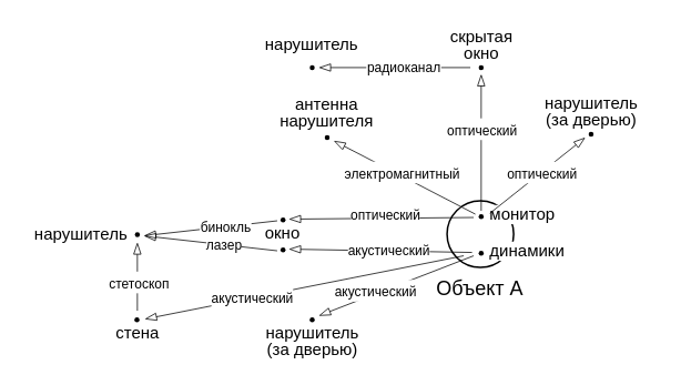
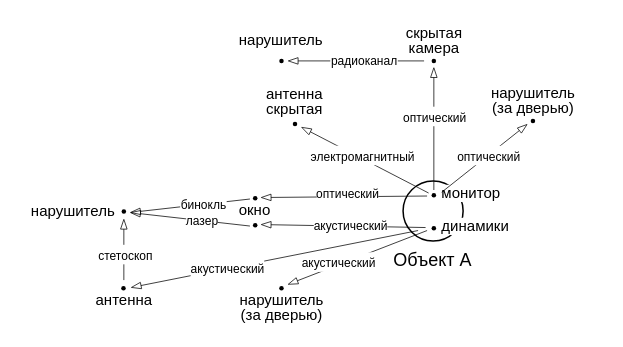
- <mxCell id="9" value="&lt;p style=&quot;line-height: 70%;&quot;&gt;&lt;font style=&quot;font-size: 10px;&quot;&gt;скрытая окно&lt;/font&gt;&lt;/p&gt;" style="text;html=1;strokeColor=none;fillColor=default;align=center;verticalAlign=middle;whiteSpace=wrap;rounded=0;" parent="1" vertex="1"><mxGeometry x="260.5" y="20" width="56" height="11.5" as="geometry" /></mxCell>
+ <mxCell id="9" value="&lt;p style=&quot;line-height: 70%;&quot;&gt;&lt;font style=&quot;font-size: 10px;&quot;&gt;скрытая камера&lt;/font&gt;&lt;/p&gt;" style="text;html=1;strokeColor=none;fillColor=default;align=center;verticalAlign=middle;whiteSpace=wrap;rounded=0;" parent="1" vertex="1"><mxGeometry x="260.5" y="20" width="56" height="11.5" as="geometry" /></mxCell>
- <mxCell id="21" value="&lt;p style=&quot;line-height: 70%;&quot;&gt;&lt;font style=&quot;font-size: 10px;&quot;&gt;антенна нарушителя&lt;/font&gt;&lt;/p&gt;" style="text;html=1;strokeColor=none;fillColor=default;align=center;verticalAlign=middle;whiteSpace=wrap;rounded=0;" vertex="1" parent="1"><mxGeometry x="168" y="62" width="56" height="10" as="geometry" /></mxCell>
+ <mxCell id="21" value="&lt;p style=&quot;line-height: 70%;&quot;&gt;&lt;font style=&quot;font-size: 10px;&quot;&gt;антенна скрытая&lt;/font&gt;&lt;/p&gt;" style="text;html=1;strokeColor=none;fillColor=default;align=center;verticalAlign=middle;whiteSpace=wrap;rounded=0;" vertex="1" parent="1"><mxGeometry x="168" y="62" width="56" height="10" as="geometry" /></mxCell>
- <mxCell id="42" value="&lt;p style=&quot;line-height: 70%;&quot;&gt;&lt;font style=&quot;font-size: 10px;&quot;&gt;стена&lt;/font&gt;&lt;/p&gt;" style="text;html=1;strokeColor=none;fillColor=default;align=center;verticalAlign=middle;whiteSpace=wrap;rounded=0;" vertex="1" parent="1"><mxGeometry x="53.75" y="194" width="56.5" height="10" as="geometry" /></mxCell>
+ <mxCell id="42" value="&lt;p style=&quot;line-height: 70%;&quot;&gt;&lt;font style=&quot;font-size: 10px;&quot;&gt;антенна&lt;/font&gt;&lt;/p&gt;" style="text;html=1;strokeColor=none;fillColor=default;align=center;verticalAlign=middle;whiteSpace=wrap;rounded=0;" vertex="1" parent="1"><mxGeometry x="53.75" y="194" width="56.5" height="10" as="geometry" /></mxCell>
